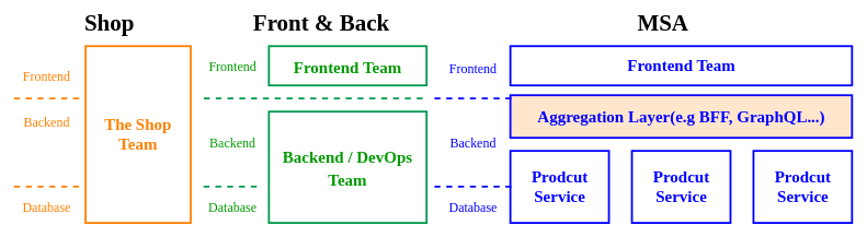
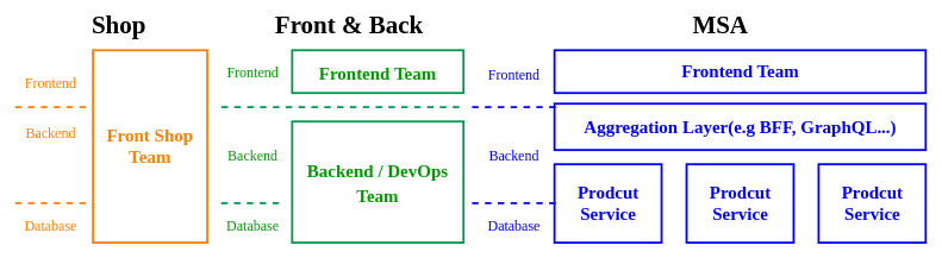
- <mxCell id="18" value="&lt;font style=&quot;font-size: 25px&quot;&gt;Aggregation Layer(e.g BFF, GraphQL...)&lt;/font&gt;" style="rounded=0;whiteSpace=wrap;html=1;fontFamily=Comic Sans MS;fontSize=25;fontStyle=1;strokeWidth=3;strokeColor=#0000FF;fontColor=#0000FF;fillColor=#ffe6cc;" vertex="1" parent="1"><mxGeometry x="775.5" y="145" width="520" height="65" as="geometry" /></mxCell>
+ <mxCell id="18" value="&lt;font style=&quot;font-size: 25px&quot;&gt;Aggregation Layer(e.g BFF, GraphQL...)&lt;/font&gt;" style="rounded=0;whiteSpace=wrap;html=1;fontFamily=Comic Sans MS;fontSize=25;fontStyle=1;strokeWidth=3;strokeColor=#0000FF;fontColor=#0000FF;" vertex="1" parent="1"><mxGeometry x="775.5" y="145" width="520" height="65" as="geometry" /></mxCell>
- <mxCell id="2" value="The Shop Team" style="rounded=0;whiteSpace=wrap;html=1;fontFamily=Comic Sans MS;fontSize=25;fontStyle=1;strokeColor=#FF8000;strokeWidth=3;fontColor=#FF8000;" vertex="1" parent="1"><mxGeometry x="129" y="70" width="160" height="270" as="geometry" /></mxCell>
+ <mxCell id="2" value="Front Shop Team" style="rounded=0;whiteSpace=wrap;html=1;fontFamily=Comic Sans MS;fontSize=25;fontStyle=1;strokeColor=#FF8000;strokeWidth=3;fontColor=#FF8000;" vertex="1" parent="1"><mxGeometry x="129" y="70" width="160" height="270" as="geometry" /></mxCell>
